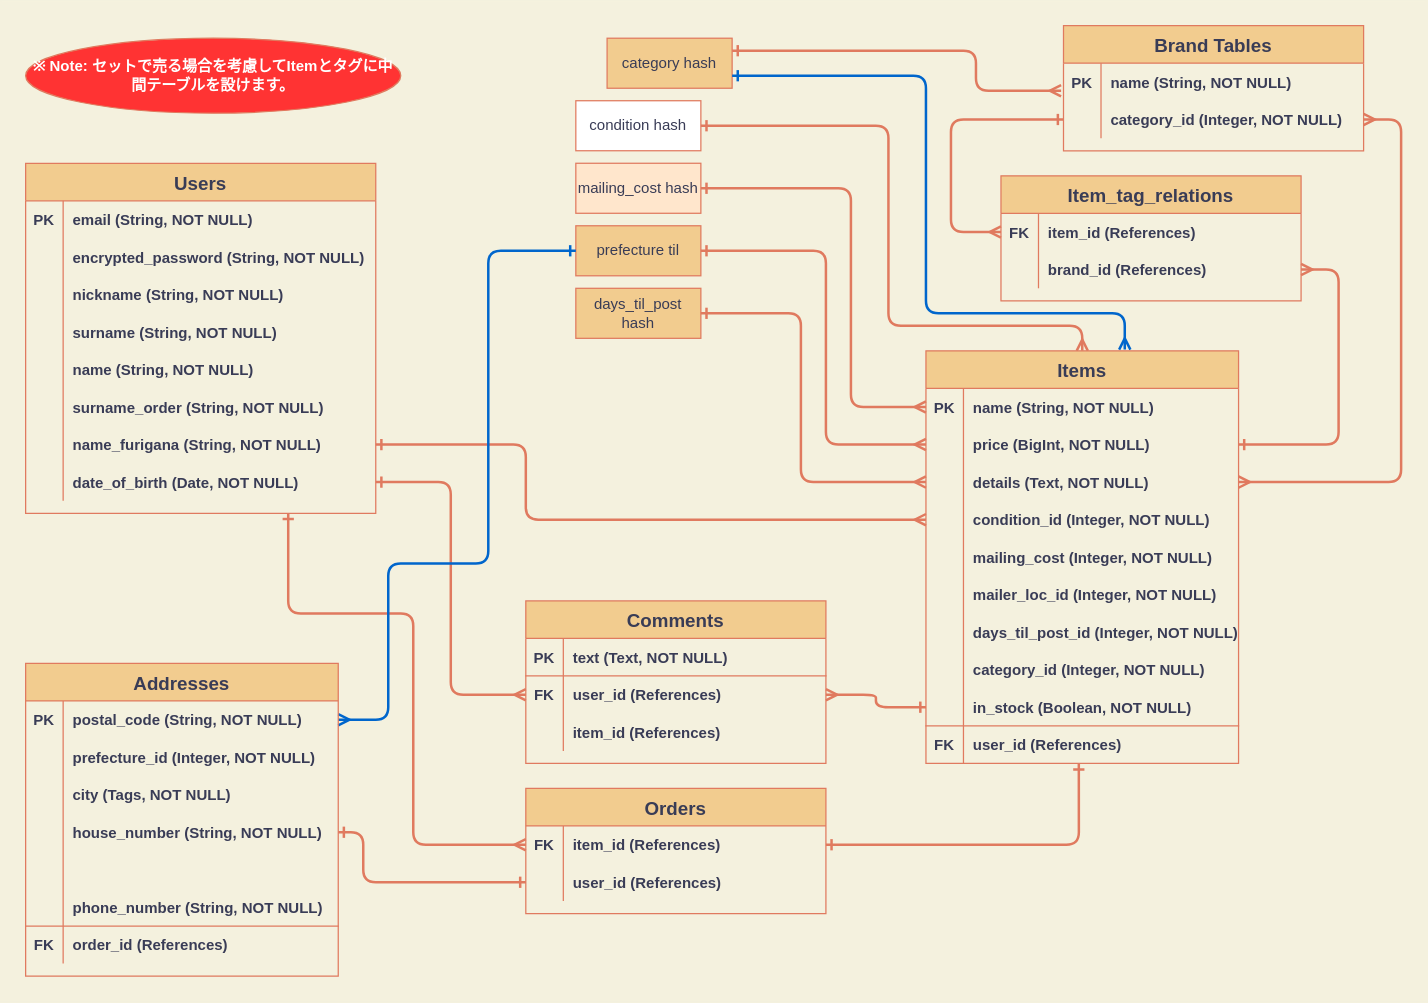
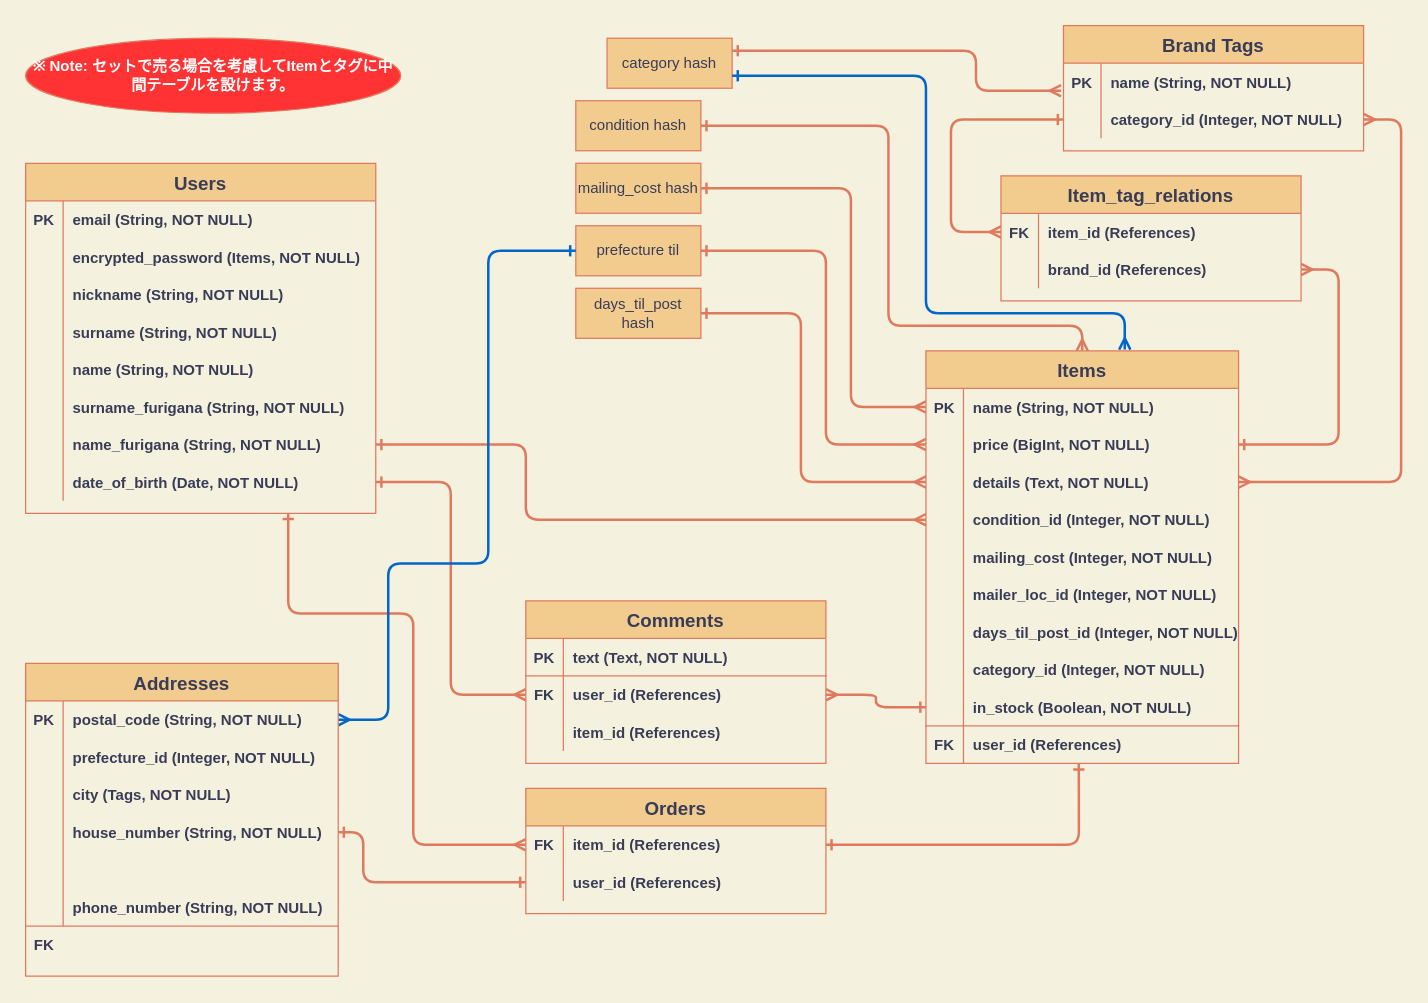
- <mxCell id="25" value="Brand Tables" style="shape=table;startSize=30;container=1;collapsible=1;childLayout=tableLayout;fixedRows=1;rowLines=0;fontStyle=1;align=center;resizeLast=1;fontSize=15;fillColor=#F2CC8F;strokeColor=#E07A5F;fontColor=#393C56;" parent="24" vertex="1"><mxGeometry x="850" y="20" width="240" height="100" as="geometry" /></mxCell>
+ <mxCell id="25" value="Brand Tags" style="shape=table;startSize=30;container=1;collapsible=1;childLayout=tableLayout;fixedRows=1;rowLines=0;fontStyle=1;align=center;resizeLast=1;fontSize=15;fillColor=#F2CC8F;strokeColor=#E07A5F;fontColor=#393C56;" parent="24" vertex="1"><mxGeometry x="850" y="20" width="240" height="100" as="geometry" /></mxCell>
- <mxCell id="8" value="condition hash" style="whiteSpace=wrap;html=1;align=center;rounded=0;sketch=0;strokeColor=#E07A5F;fillColor=#ffffff;fontColor=#393C56;" parent="1" vertex="1"><mxGeometry x="460" y="80" width="100" height="40" as="geometry" /></mxCell>
+ <mxCell id="8" value="condition hash" style="whiteSpace=wrap;html=1;align=center;rounded=0;sketch=0;strokeColor=#E07A5F;fillColor=#F2CC8F;fontColor=#393C56;" parent="1" vertex="1"><mxGeometry x="460" y="80" width="100" height="40" as="geometry" /></mxCell>
- <mxCell id="14" value="mailing_cost hash" style="whiteSpace=wrap;html=1;align=center;rounded=0;sketch=0;strokeColor=#E07A5F;fillColor=#ffe6cc;fontColor=#393C56;" parent="1" vertex="1"><mxGeometry x="460" y="130" width="100" height="40" as="geometry" /></mxCell>
+ <mxCell id="14" value="mailing_cost hash" style="whiteSpace=wrap;html=1;align=center;rounded=0;sketch=0;strokeColor=#E07A5F;fillColor=#F2CC8F;fontColor=#393C56;" parent="1" vertex="1"><mxGeometry x="460" y="130" width="100" height="40" as="geometry" /></mxCell>
- <mxCell id="69" value="encrypted_password (String, NOT NULL)" style="shape=partialRectangle;connectable=0;fillColor=none;top=0;left=0;bottom=0;right=0;align=left;spacingLeft=6;fontStyle=1;overflow=hidden;strokeColor=#E07A5F;fontColor=#393C56;" parent="67" vertex="1"><mxGeometry x="30" width="250" height="30" as="geometry" /></mxCell>
+ <mxCell id="69" value="encrypted_password (Items, NOT NULL)" style="shape=partialRectangle;connectable=0;fillColor=none;top=0;left=0;bottom=0;right=0;align=left;spacingLeft=6;fontStyle=1;overflow=hidden;strokeColor=#E07A5F;fontColor=#393C56;" parent="67" vertex="1"><mxGeometry x="30" width="250" height="30" as="geometry" /></mxCell>
- <mxCell id="81" value="surname_order (String, NOT NULL)" style="shape=partialRectangle;connectable=0;fillColor=none;top=0;left=0;bottom=0;right=0;align=left;spacingLeft=6;fontStyle=1;overflow=hidden;strokeColor=#E07A5F;fontColor=#393C56;" parent="79" vertex="1"><mxGeometry x="30" width="250" height="30" as="geometry" /></mxCell>
+ <mxCell id="81" value="surname_furigana (String, NOT NULL)" style="shape=partialRectangle;connectable=0;fillColor=none;top=0;left=0;bottom=0;right=0;align=left;spacingLeft=6;fontStyle=1;overflow=hidden;strokeColor=#E07A5F;fontColor=#393C56;" parent="79" vertex="1"><mxGeometry x="30" width="250" height="30" as="geometry" /></mxCell>
- <mxCell id="118" value="order_id (References)" style="shape=partialRectangle;connectable=0;fillColor=none;top=0;left=0;bottom=0;right=0;align=left;spacingLeft=6;fontStyle=1;overflow=hidden;strokeColor=#E07A5F;fontColor=#393C56;" parent="116" vertex="1"><mxGeometry x="30" width="220" height="30" as="geometry" /></mxCell>
